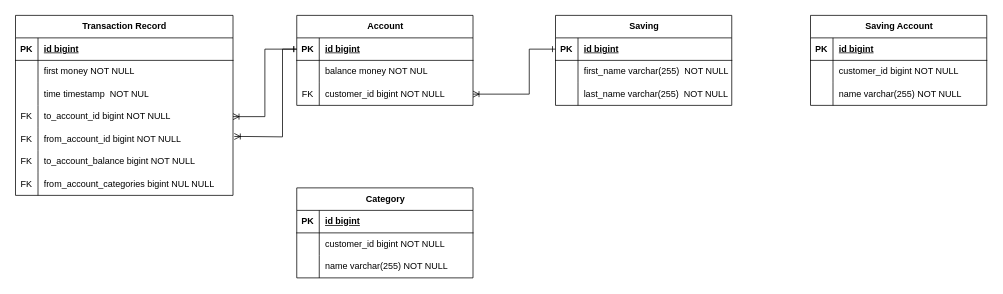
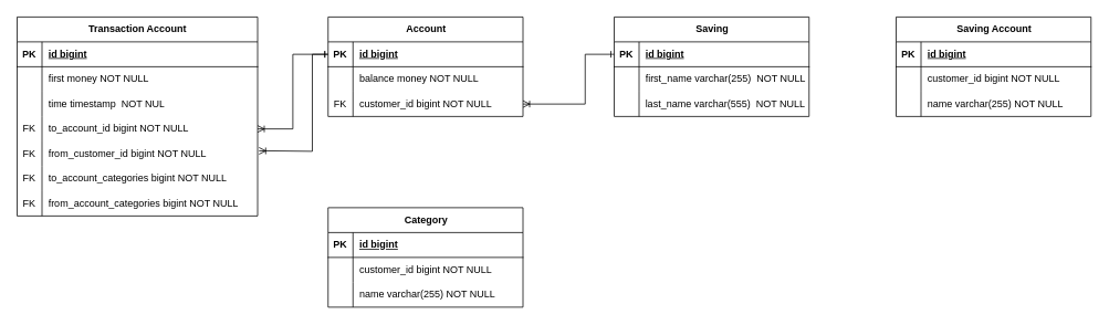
- <mxCell id="2" value="Transaction Record" style="shape=table;startSize=30;container=1;collapsible=1;childLayout=tableLayout;fixedRows=1;rowLines=0;fontStyle=1;align=center;resizeLast=1;html=1;" vertex="1" parent="1"><mxGeometry x="20" y="20" width="290" height="240" as="geometry" /></mxCell>
+ <mxCell id="2" value="Transaction Account" style="shape=table;startSize=30;container=1;collapsible=1;childLayout=tableLayout;fixedRows=1;rowLines=0;fontStyle=1;align=center;resizeLast=1;html=1;" vertex="1" parent="1"><mxGeometry x="20" y="20" width="290" height="240" as="geometry" /></mxCell>
- <mxCell id="30" value="balance money NOT NUL" style="shape=partialRectangle;connectable=0;fillColor=none;top=0;left=0;bottom=0;right=0;align=left;spacingLeft=6;overflow=hidden;whiteSpace=wrap;html=1;" vertex="1" parent="28"><mxGeometry x="30" width="205" height="30" as="geometry"><mxRectangle width="205" height="30" as="alternateBounds" /></mxGeometry></mxCell>
+ <mxCell id="30" value="balance money NOT NULL" style="shape=partialRectangle;connectable=0;fillColor=none;top=0;left=0;bottom=0;right=0;align=left;spacingLeft=6;overflow=hidden;whiteSpace=wrap;html=1;" vertex="1" parent="28"><mxGeometry x="30" width="205" height="30" as="geometry"><mxRectangle width="205" height="30" as="alternateBounds" /></mxGeometry></mxCell>
- <mxCell id="45" value="last_name varchar(255)&amp;nbsp; NOT NULL" style="shape=partialRectangle;connectable=0;fillColor=none;top=0;left=0;bottom=0;right=0;align=left;spacingLeft=6;overflow=hidden;whiteSpace=wrap;html=1;" vertex="1" parent="43"><mxGeometry x="30" width="205" height="30" as="geometry"><mxRectangle width="205" height="30" as="alternateBounds" /></mxGeometry></mxCell>
+ <mxCell id="45" value="last_name varchar(555)&amp;nbsp; NOT NULL" style="shape=partialRectangle;connectable=0;fillColor=none;top=0;left=0;bottom=0;right=0;align=left;spacingLeft=6;overflow=hidden;whiteSpace=wrap;html=1;" vertex="1" parent="43"><mxGeometry x="30" width="205" height="30" as="geometry"><mxRectangle width="205" height="30" as="alternateBounds" /></mxGeometry></mxCell>
- <mxCell id="17" value="from_account_id bigint NOT NULL" style="shape=partialRectangle;connectable=0;fillColor=none;top=0;left=0;bottom=0;right=0;align=left;spacingLeft=6;overflow=hidden;whiteSpace=wrap;html=1;" vertex="1" parent="15"><mxGeometry x="30" width="260" height="30" as="geometry"><mxRectangle width="260" height="30" as="alternateBounds" /></mxGeometry></mxCell>
+ <mxCell id="17" value="from_customer_id bigint NOT NULL" style="shape=partialRectangle;connectable=0;fillColor=none;top=0;left=0;bottom=0;right=0;align=left;spacingLeft=6;overflow=hidden;whiteSpace=wrap;html=1;" vertex="1" parent="15"><mxGeometry x="30" width="260" height="30" as="geometry"><mxRectangle width="260" height="30" as="alternateBounds" /></mxGeometry></mxCell>
- <mxCell id="20" value="to_account_balance bigint NOT NULL" style="shape=partialRectangle;connectable=0;fillColor=none;top=0;left=0;bottom=0;right=0;align=left;spacingLeft=6;overflow=hidden;whiteSpace=wrap;html=1;" vertex="1" parent="18"><mxGeometry x="30" width="260" height="30" as="geometry"><mxRectangle width="260" height="30" as="alternateBounds" /></mxGeometry></mxCell>
+ <mxCell id="20" value="to_account_categories bigint NOT NULL" style="shape=partialRectangle;connectable=0;fillColor=none;top=0;left=0;bottom=0;right=0;align=left;spacingLeft=6;overflow=hidden;whiteSpace=wrap;html=1;" vertex="1" parent="18"><mxGeometry x="30" width="260" height="30" as="geometry"><mxRectangle width="260" height="30" as="alternateBounds" /></mxGeometry></mxCell>
- <mxCell id="23" value="from_account_categories bigint NUL NULL" style="shape=partialRectangle;connectable=0;fillColor=none;top=0;left=0;bottom=0;right=0;align=left;spacingLeft=6;overflow=hidden;whiteSpace=wrap;html=1;" vertex="1" parent="21"><mxGeometry x="30" width="260" height="30" as="geometry"><mxRectangle width="260" height="30" as="alternateBounds" /></mxGeometry></mxCell>
+ <mxCell id="23" value="from_account_categories bigint NOT NULL" style="shape=partialRectangle;connectable=0;fillColor=none;top=0;left=0;bottom=0;right=0;align=left;spacingLeft=6;overflow=hidden;whiteSpace=wrap;html=1;" vertex="1" parent="21"><mxGeometry x="30" width="260" height="30" as="geometry"><mxRectangle width="260" height="30" as="alternateBounds" /></mxGeometry></mxCell>
